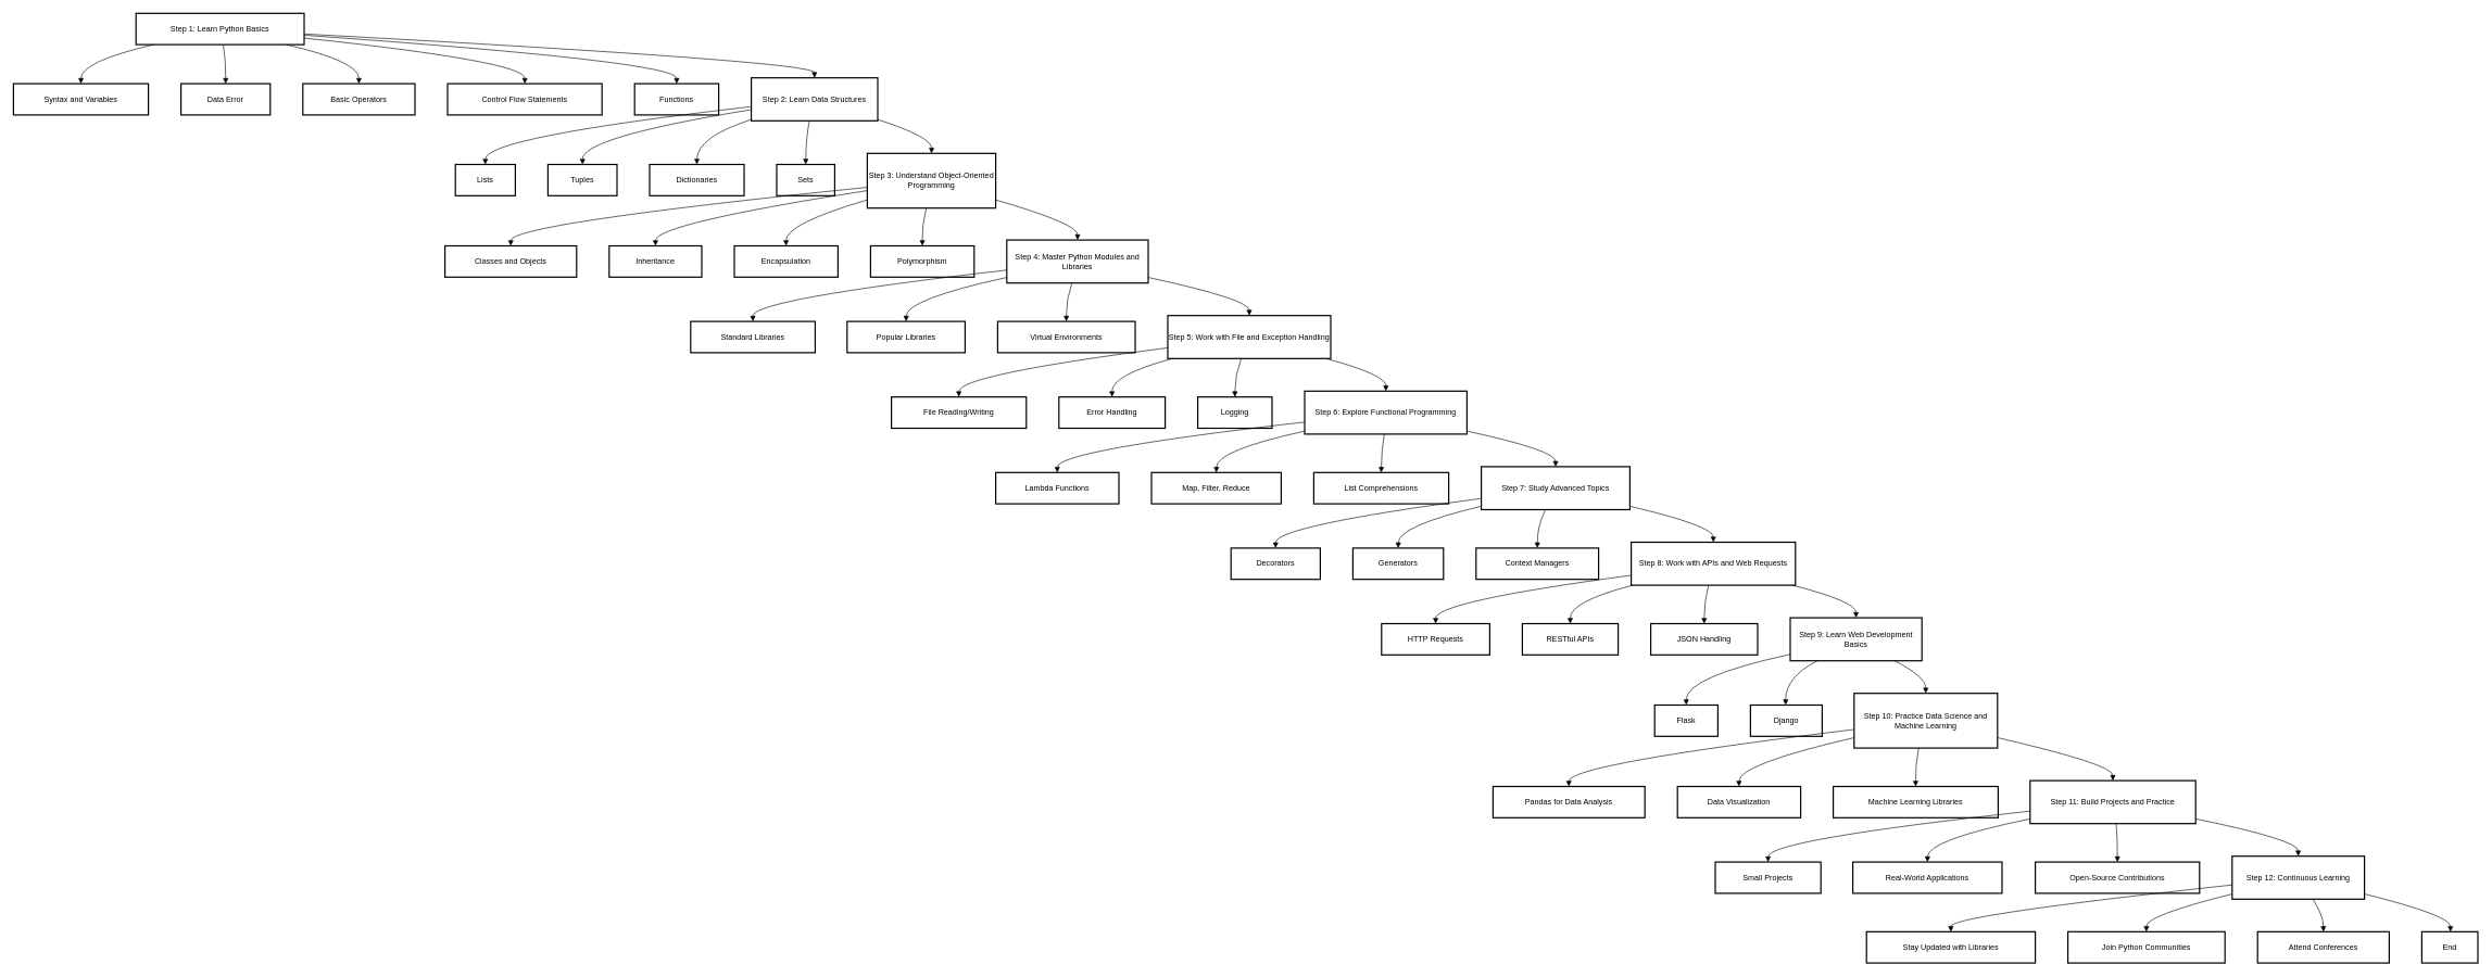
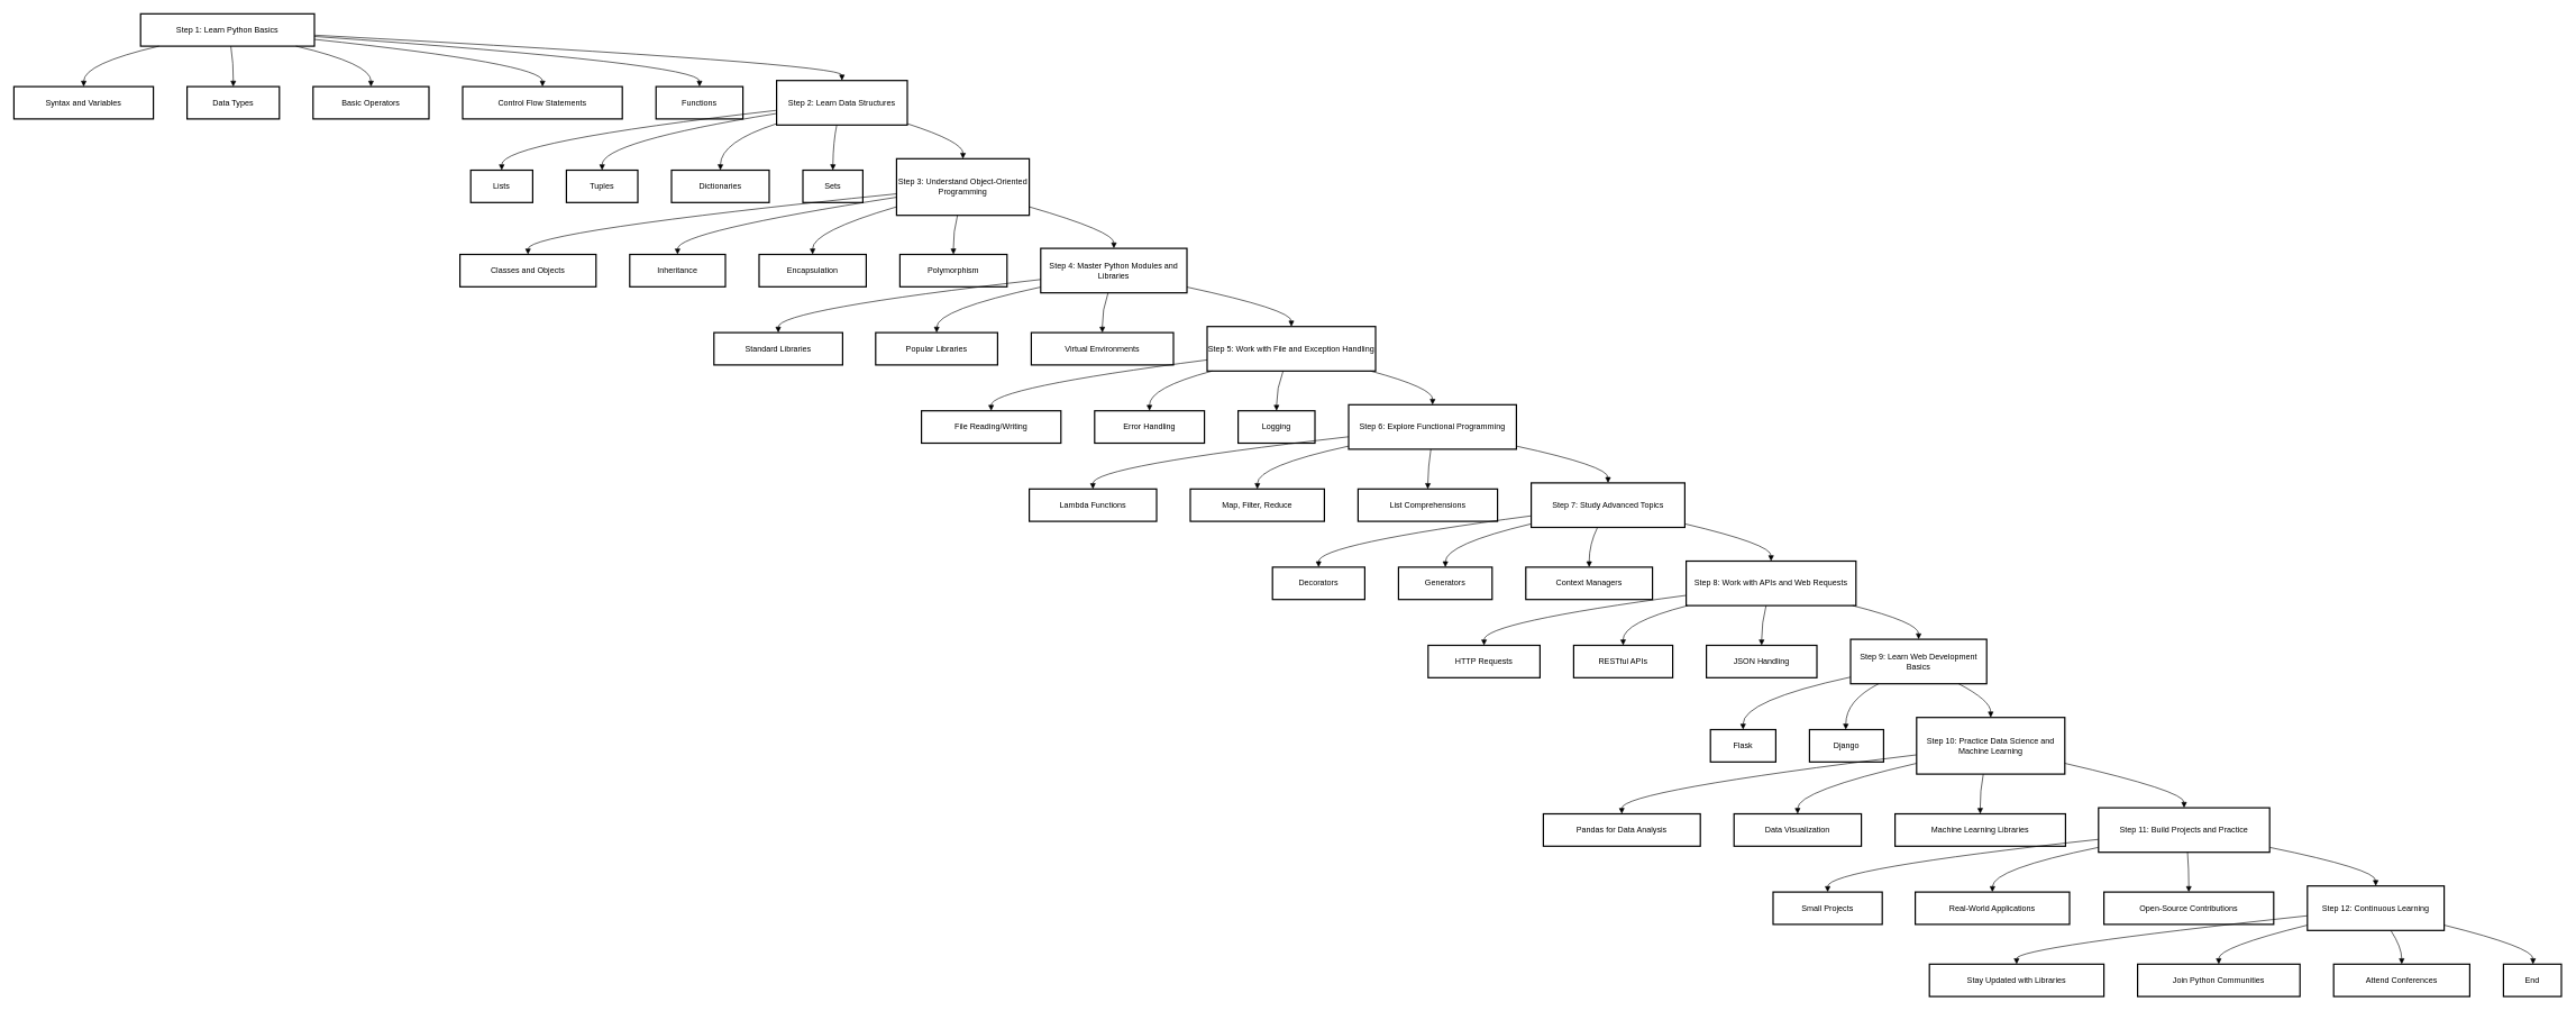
- <mxCell id="4" value="Data Error" style="whiteSpace=wrap;strokeWidth=2;" parent="1" vertex="1"><mxGeometry x="277" y="128" width="137" height="48" as="geometry" /></mxCell>
+ <mxCell id="4" value="Data Types" style="whiteSpace=wrap;strokeWidth=2;" parent="1" vertex="1"><mxGeometry x="277" y="128" width="137" height="48" as="geometry" /></mxCell>
